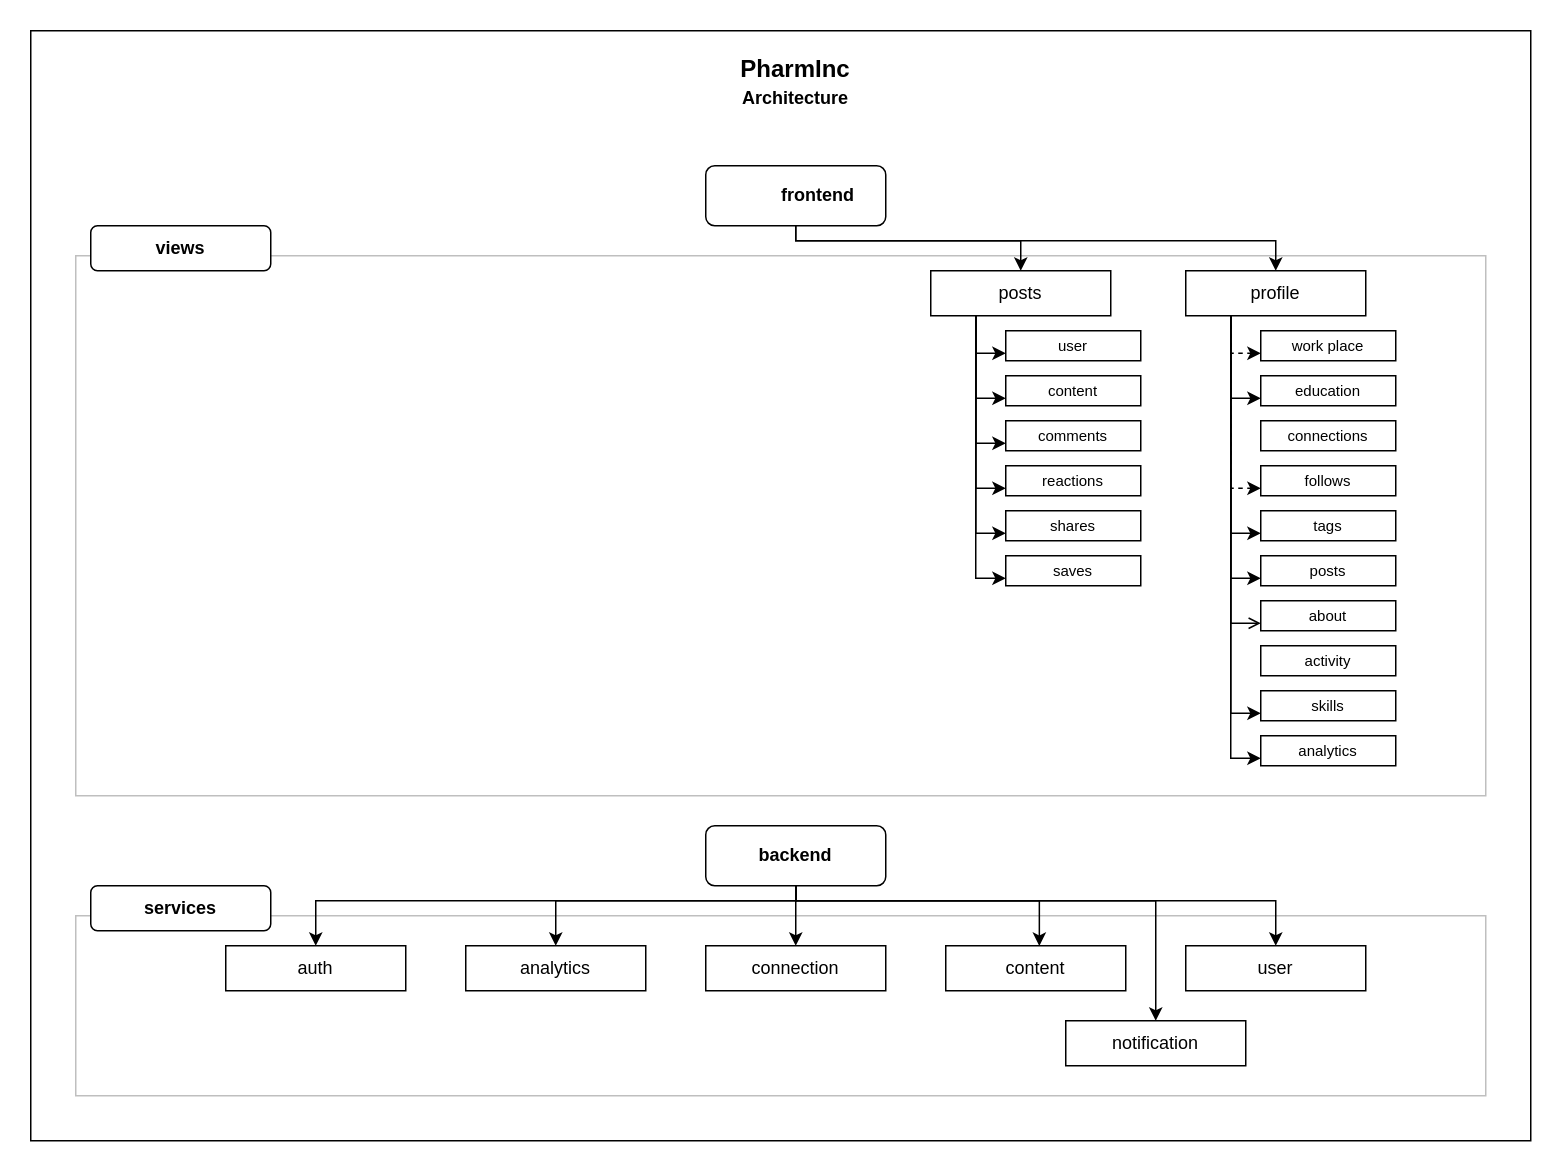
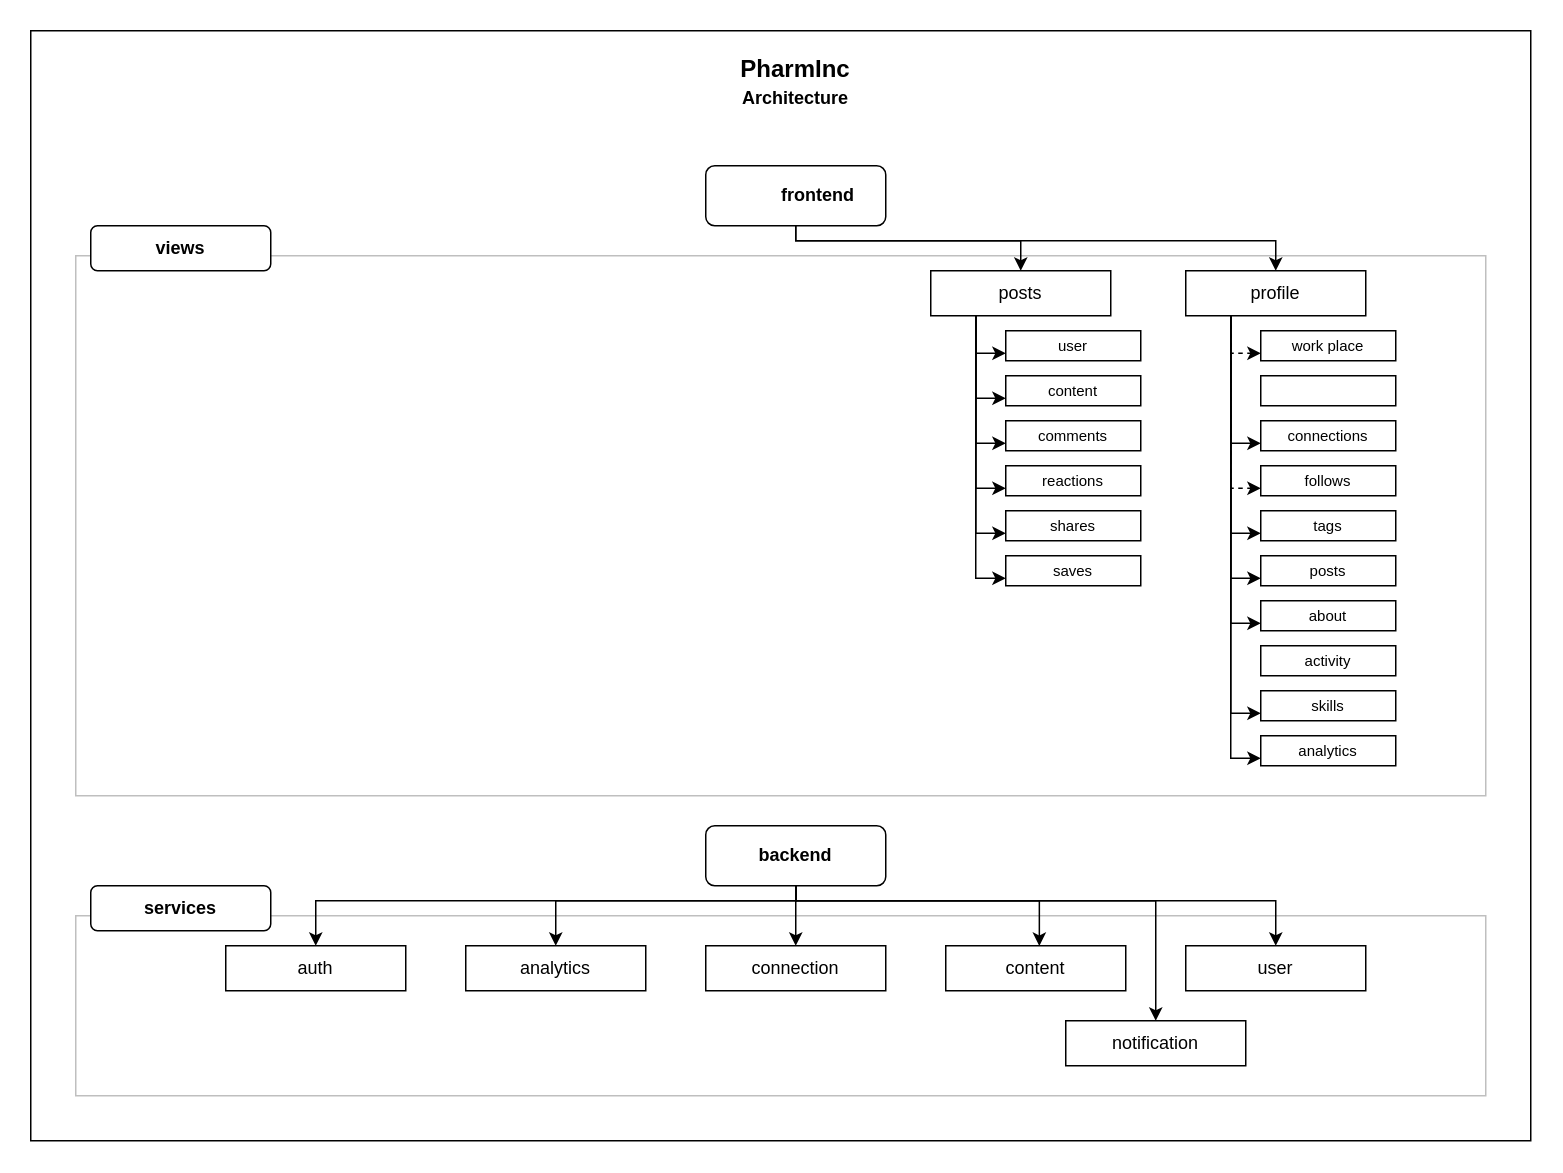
- <mxCell id="25" value="&lt;font style=&quot;font-size: 10px;&quot;&gt;education&lt;/font&gt;" style="text;html=1;align=center;verticalAlign=middle;whiteSpace=wrap;rounded=0;movable=1;resizable=1;rotatable=1;deletable=1;editable=1;locked=0;connectable=1;" vertex="1" parent="23"><mxGeometry width="90" height="20" as="geometry" /></mxCell>
- <mxCell id="48" style="edgeStyle=orthogonalEdgeStyle;rounded=0;orthogonalLoop=1;jettySize=auto;html=1;exitX=0.25;exitY=1;exitDx=0;exitDy=0;entryX=0;entryY=0.75;entryDx=0;entryDy=0;strokeWidth=1;movable=1;resizable=1;rotatable=1;deletable=1;editable=1;locked=0;connectable=1;" edge="1" parent="16" source="19" target="25"><mxGeometry relative="1" as="geometry" /></mxCell>
+ <mxCell id="49" style="edgeStyle=orthogonalEdgeStyle;rounded=0;orthogonalLoop=1;jettySize=auto;html=1;exitX=0.25;exitY=1;exitDx=0;exitDy=0;entryX=0;entryY=0.75;entryDx=0;entryDy=0;strokeWidth=1;movable=1;resizable=1;rotatable=1;deletable=1;editable=1;locked=0;connectable=1;" edge="1" parent="16" source="19" target="28"><mxGeometry relative="1" as="geometry" /></mxCell>
- <mxCell id="53" style="edgeStyle=orthogonalEdgeStyle;rounded=0;orthogonalLoop=1;jettySize=auto;html=1;exitX=0.25;exitY=1;exitDx=0;exitDy=0;entryX=0;entryY=0.75;entryDx=0;entryDy=0;strokeWidth=1;movable=1;resizable=1;rotatable=1;deletable=1;editable=1;locked=0;connectable=1;endArrow=open;" edge="1" parent="16" source="19" target="37"><mxGeometry relative="1" as="geometry" /></mxCell>
+ <mxCell id="53" style="edgeStyle=orthogonalEdgeStyle;rounded=0;orthogonalLoop=1;jettySize=auto;html=1;exitX=0.25;exitY=1;exitDx=0;exitDy=0;entryX=0;entryY=0.75;entryDx=0;entryDy=0;strokeWidth=1;movable=1;resizable=1;rotatable=1;deletable=1;editable=1;locked=0;connectable=1;" edge="1" parent="16" source="19" target="37"><mxGeometry relative="1" as="geometry" /></mxCell>
